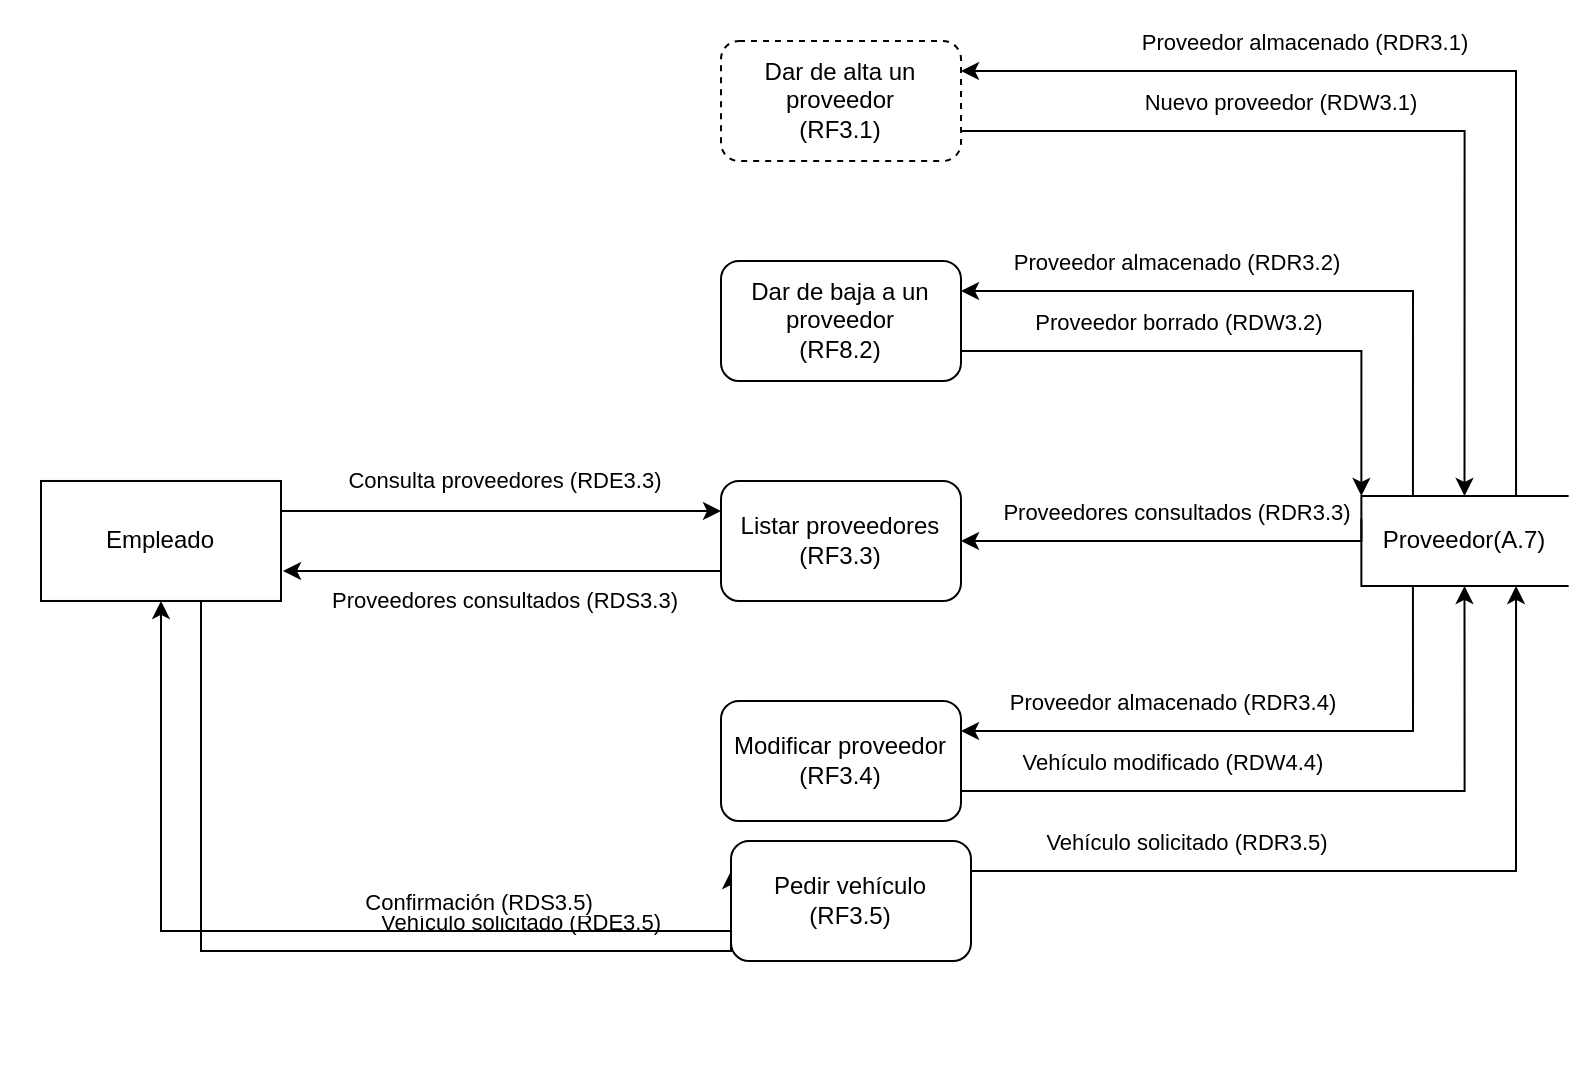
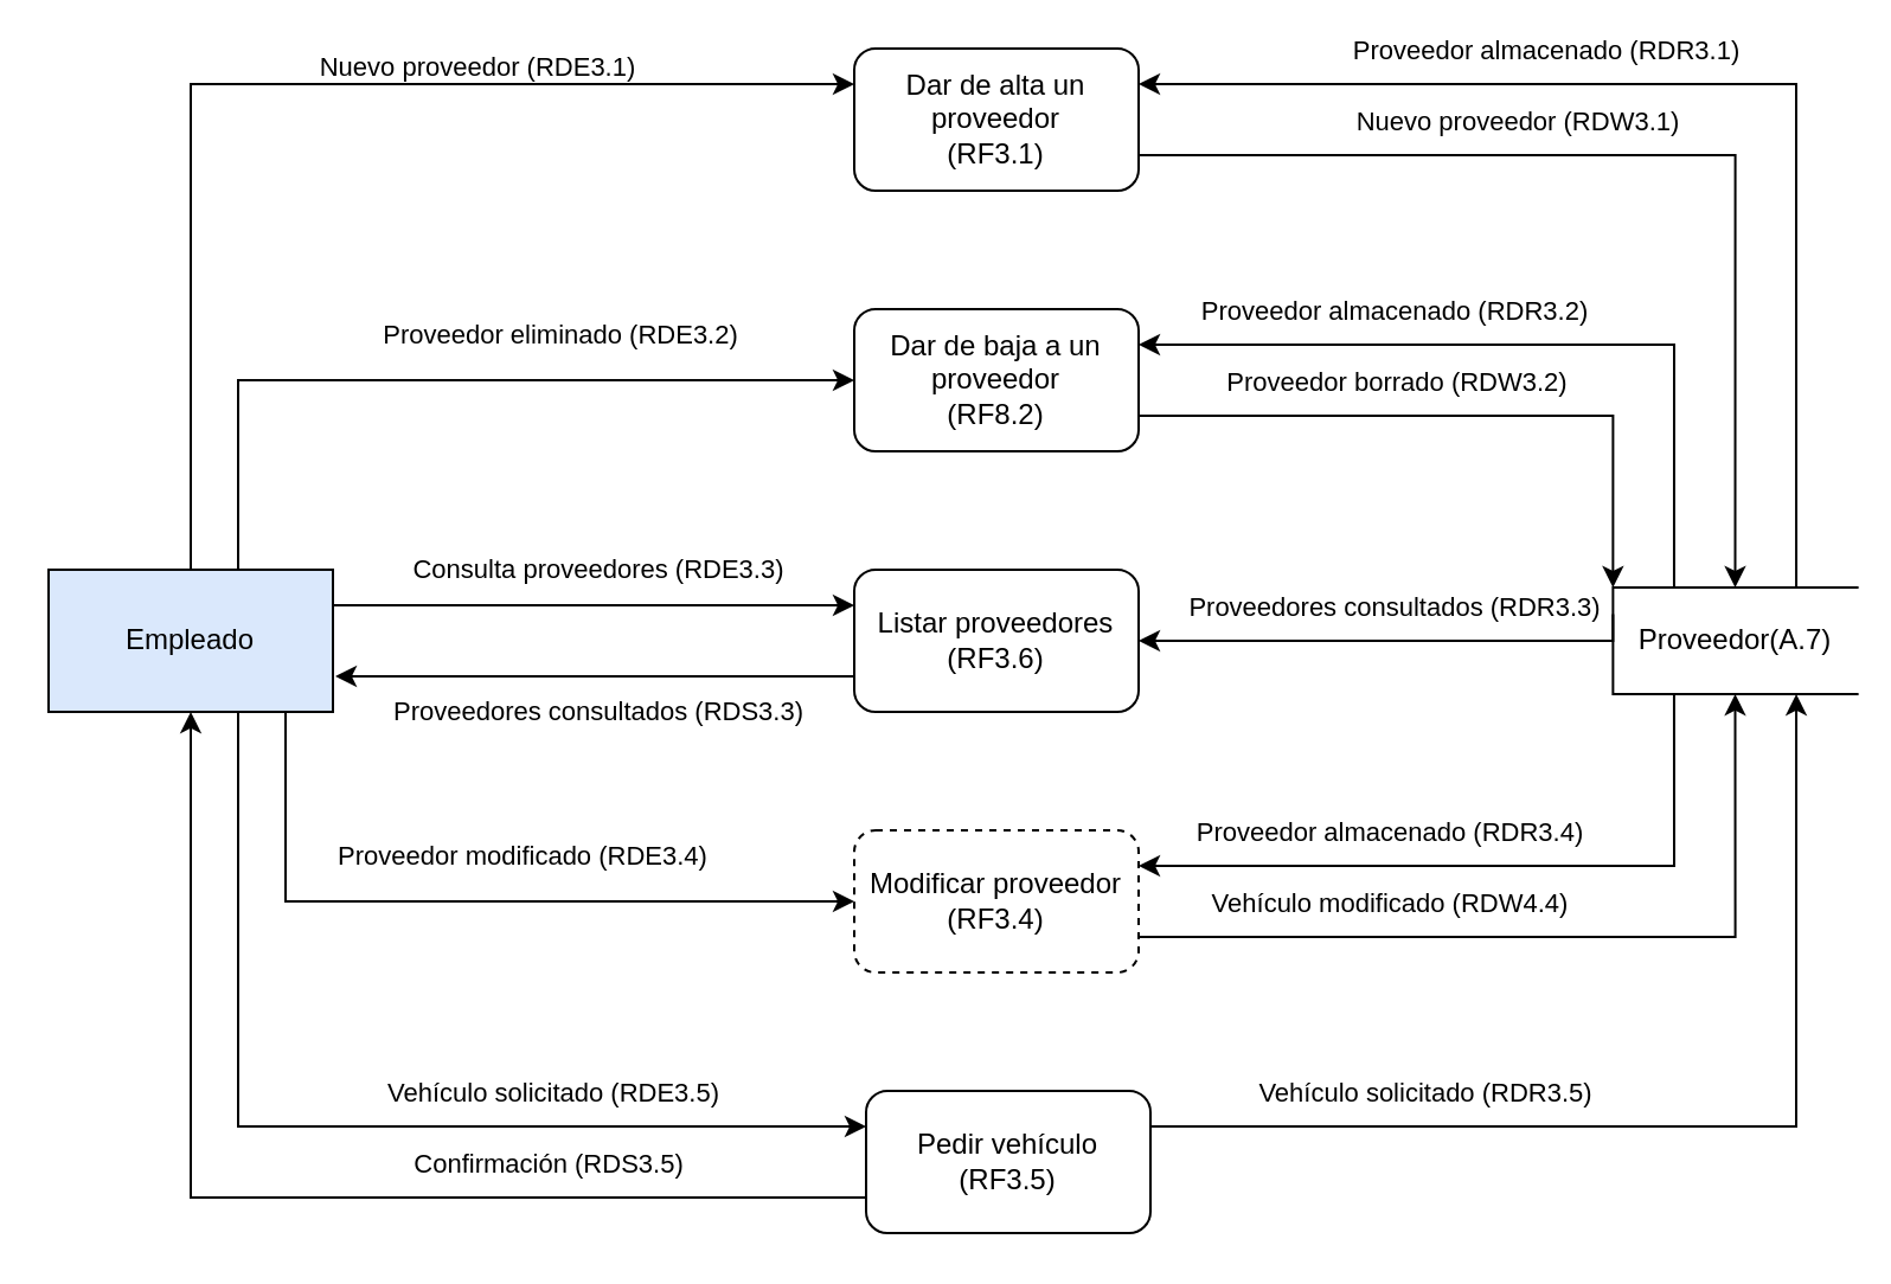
+ <mxCell id="2" style="edgeStyle=orthogonalEdgeStyle;rounded=0;orthogonalLoop=1;jettySize=auto;html=1;exitX=1;exitY=0;exitDx=0;exitDy=0;entryX=0;entryY=0.25;entryDx=0;entryDy=0;" parent="1" source="12" target="15" edge="1"><mxGeometry relative="1" as="geometry"><Array as="points"><mxPoint x="80" y="240" /><mxPoint x="80" y="35" /></Array></mxGeometry></mxCell>
+ <mxCell id="3" value="Nuevo proveedor (RDE3.1)" style="edgeLabel;html=1;align=center;verticalAlign=middle;resizable=0;points=[];" parent="2" connectable="0" vertex="1"><mxGeometry x="-0.12" y="-5" relative="1" as="geometry"><mxPoint x="115" y="-33" as="offset" /></mxGeometry></mxCell>
- <mxCell id="15" value="Dar de alta un proveedor &lt;br&gt;(RF3.1)" style="rounded=1;whiteSpace=wrap;html=1;dashed=1;" parent="1" vertex="1"><mxGeometry x="360" y="20" width="120" height="60" as="geometry" /></mxCell>
+ <mxCell id="15" value="Dar de alta un proveedor &lt;br&gt;(RF3.1)" style="rounded=1;whiteSpace=wrap;html=1;" parent="1" vertex="1"><mxGeometry x="360" y="20" width="120" height="60" as="geometry" /></mxCell>
+ <mxCell id="4" style="edgeStyle=orthogonalEdgeStyle;rounded=0;orthogonalLoop=1;jettySize=auto;html=1;exitX=1;exitY=0.25;exitDx=0;exitDy=0;entryX=0;entryY=0.5;entryDx=0;entryDy=0;" parent="1" source="12" target="18" edge="1"><mxGeometry relative="1" as="geometry"><Array as="points"><mxPoint x="100" y="255" /><mxPoint x="100" y="160" /></Array></mxGeometry></mxCell>
+ <mxCell id="5" value="Proveedor eliminado (RDE3.2)" style="edgeLabel;html=1;align=center;verticalAlign=middle;resizable=0;points=[];" parent="4" connectable="0" vertex="1"><mxGeometry x="0.165" y="-1" relative="1" as="geometry"><mxPoint x="41" y="-21" as="offset" /></mxGeometry></mxCell>
- <mxCell id="12" value="Empleado" style="rounded=0;whiteSpace=wrap;html=1;" parent="1" vertex="1"><mxGeometry x="20" y="239.99" width="120" height="60" as="geometry" /></mxCell>
+ <mxCell id="12" value="Empleado" style="rounded=0;whiteSpace=wrap;html=1;fillColor=#dae8fc;" parent="1" vertex="1"><mxGeometry x="20" y="239.99" width="120" height="60" as="geometry" /></mxCell>
- <mxCell id="21" value="Listar proveedores&lt;br&gt;(RF3.3)" style="rounded=1;whiteSpace=wrap;html=1;" parent="1" vertex="1"><mxGeometry x="360" y="240" width="120" height="60" as="geometry" /></mxCell>
+ <mxCell id="21" value="Listar proveedores&lt;br&gt;(RF3.6)" style="rounded=1;whiteSpace=wrap;html=1;" parent="1" vertex="1"><mxGeometry x="360" y="240" width="120" height="60" as="geometry" /></mxCell>
+ <mxCell id="8" style="edgeStyle=orthogonalEdgeStyle;rounded=0;orthogonalLoop=1;jettySize=auto;html=1;exitX=1;exitY=0.75;exitDx=0;exitDy=0;entryX=0;entryY=0.5;entryDx=0;entryDy=0;" parent="1" source="12" target="24" edge="1"><mxGeometry relative="1" as="geometry"><Array as="points"><mxPoint x="120" y="285" /><mxPoint x="120" y="380" /></Array></mxGeometry></mxCell>
+ <mxCell id="9" value="Proveedor modificado (RDE3.4)" style="edgeLabel;html=1;align=center;verticalAlign=middle;resizable=0;points=[];" parent="8" connectable="0" vertex="1"><mxGeometry x="0.333" y="4" relative="1" as="geometry"><mxPoint x="-22" y="-16" as="offset" /></mxGeometry></mxCell>
- <mxCell id="24" value="Modificar proveedor&lt;br&gt;(RF3.4)" style="rounded=1;whiteSpace=wrap;html=1;" parent="1" vertex="1"><mxGeometry x="360" y="350" width="120" height="60" as="geometry" /></mxCell>
+ <mxCell id="24" value="Modificar proveedor&lt;br&gt;(RF3.4)" style="rounded=1;whiteSpace=wrap;html=1;dashed=1;" parent="1" vertex="1"><mxGeometry x="360" y="350" width="120" height="60" as="geometry" /></mxCell>
- <mxCell id="29" value="Pedir vehículo (RF3.5)" style="rounded=1;whiteSpace=wrap;html=1;" parent="1" vertex="1"><mxGeometry x="365" y="420" width="120" height="60" as="geometry" /></mxCell>
+ <mxCell id="29" value="Pedir vehículo (RF3.5)" style="rounded=1;whiteSpace=wrap;html=1;" parent="1" vertex="1"><mxGeometry x="365" y="460" width="120" height="60" as="geometry" /></mxCell>
